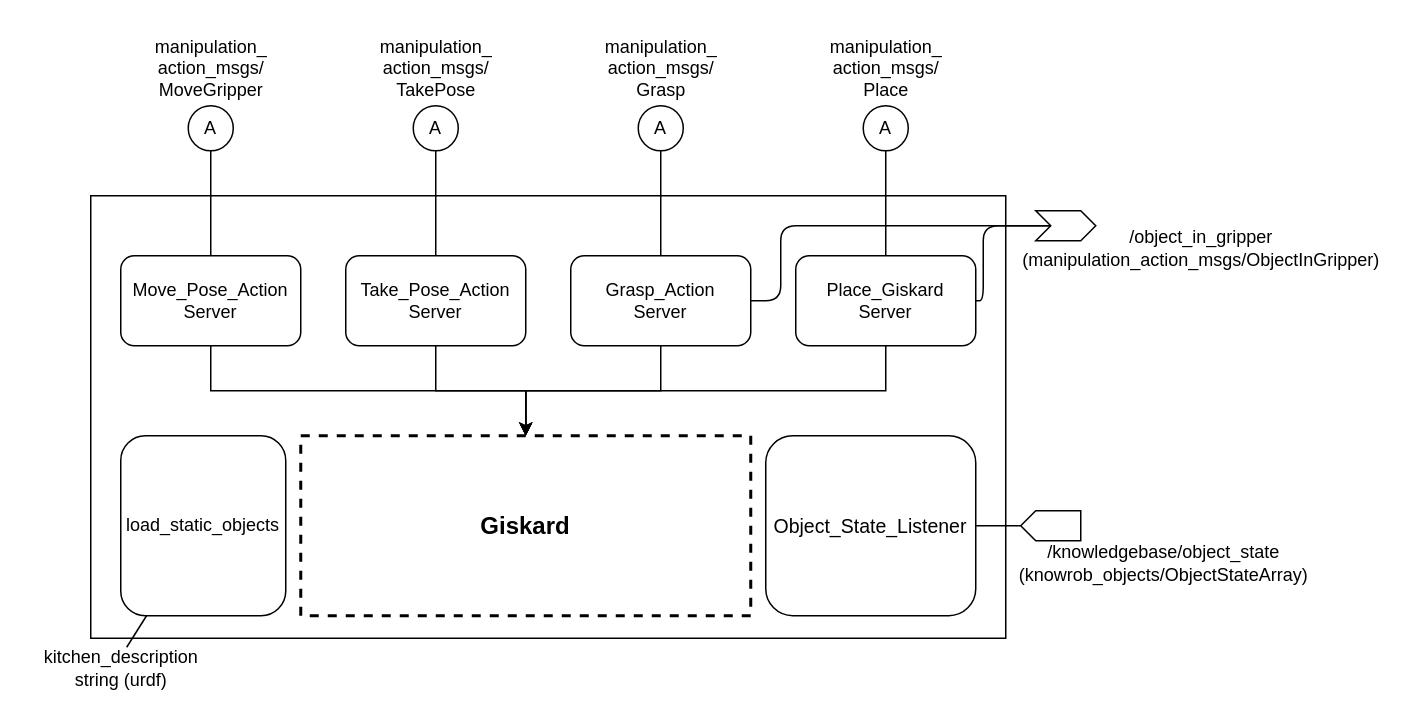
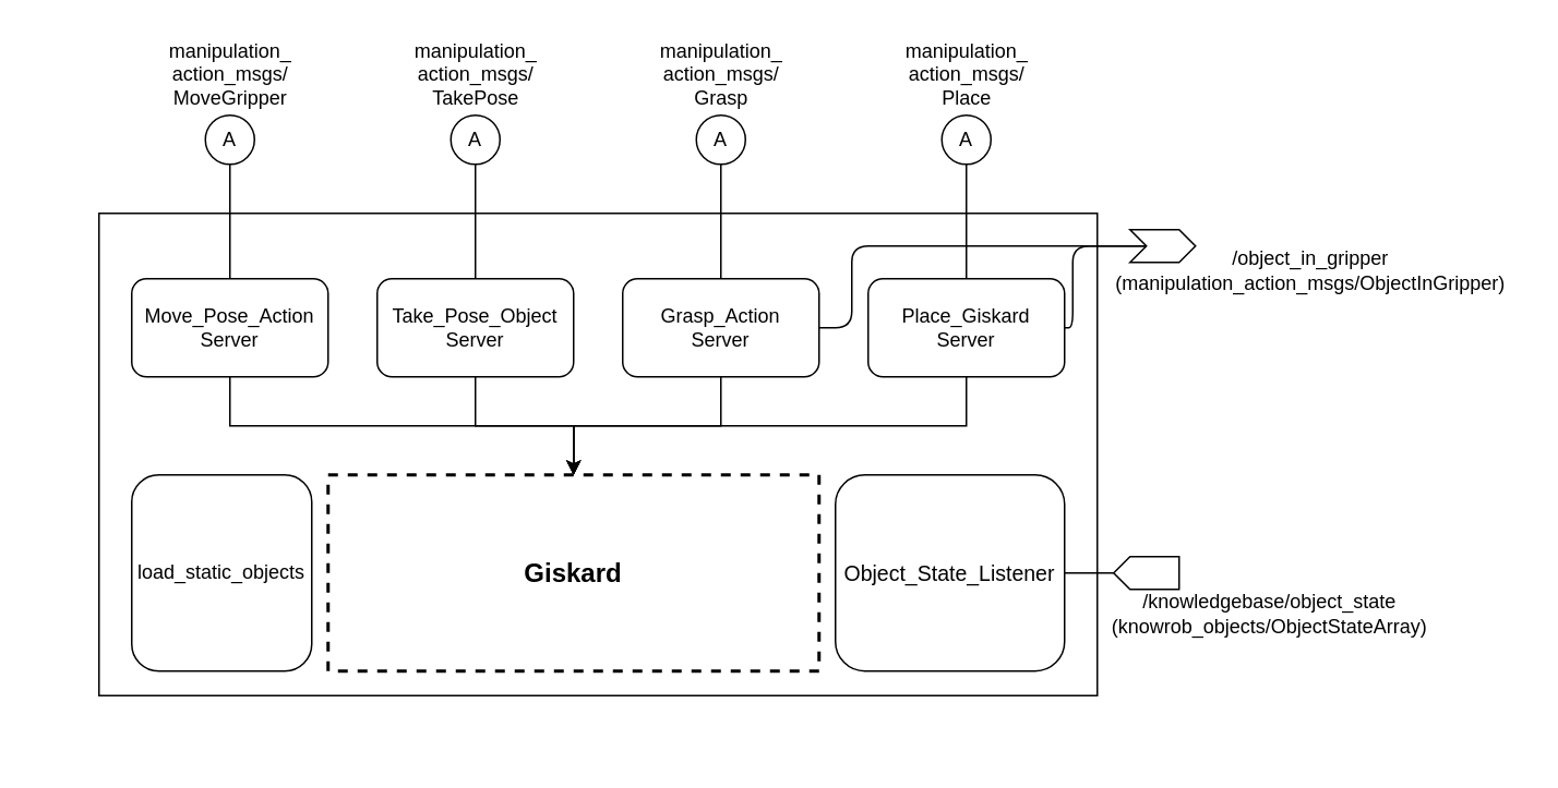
- <mxCell id="15" value="&lt;div&gt;Take_Pose_Action&lt;/div&gt;Server" style="rounded=1;whiteSpace=wrap;html=1;strokeColor=#000000;strokeWidth=1;fontColor=#000000;" parent="1" vertex="1"><mxGeometry x="230" y="170" width="120" height="60" as="geometry" /></mxCell>
+ <mxCell id="15" value="&lt;div&gt;Take_Pose_Object&lt;/div&gt;Server" style="rounded=1;whiteSpace=wrap;html=1;strokeColor=#000000;strokeWidth=1;fontColor=#000000;" parent="1" vertex="1"><mxGeometry x="230" y="170" width="120" height="60" as="geometry" /></mxCell>
- <mxCell id="31" value="" style="endArrow=none;html=1;fontColor=#000000;strokeColor=#000000;strokeWidth=1;exitX=0.533;exitY=0.033;exitDx=0;exitDy=0;exitPerimeter=0;" parent="1" source="32" target="30" edge="1"><mxGeometry width="50" height="50" relative="1" as="geometry"><mxPoint x="90" y="440" as="sourcePoint" /><mxPoint x="110" y="450" as="targetPoint" /></mxGeometry></mxCell>
- <mxCell id="32" value="&lt;div&gt;kitchen_description&lt;/div&gt;&lt;div&gt;string (urdf)&lt;br&gt;&lt;/div&gt;" style="text;html=1;align=center;verticalAlign=middle;resizable=0;points=[];autosize=1;fontColor=#000000;" parent="1" vertex="1"><mxGeometry x="20" y="430" width="120" height="30" as="geometry" /></mxCell>
